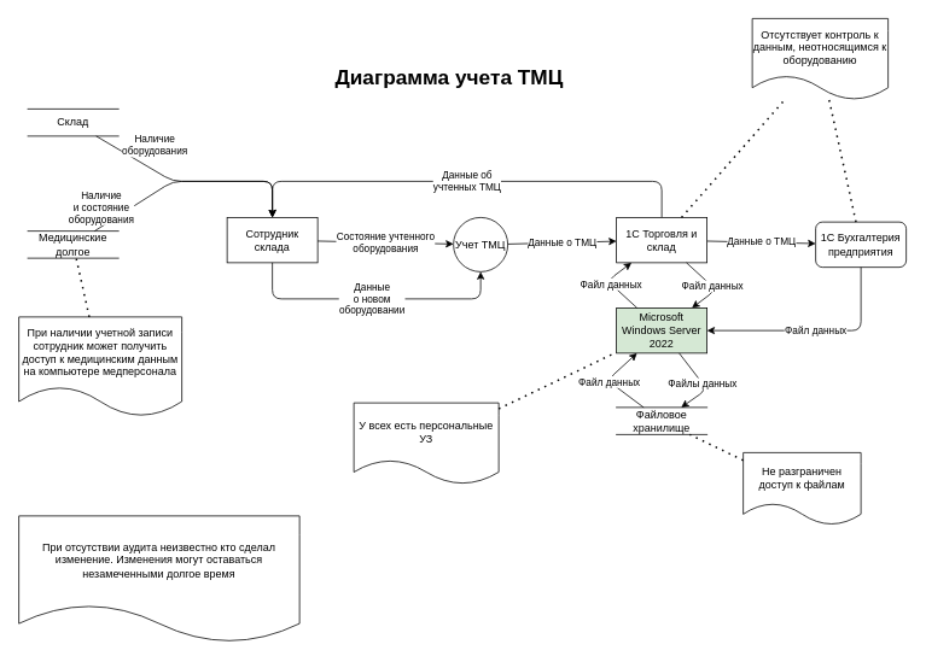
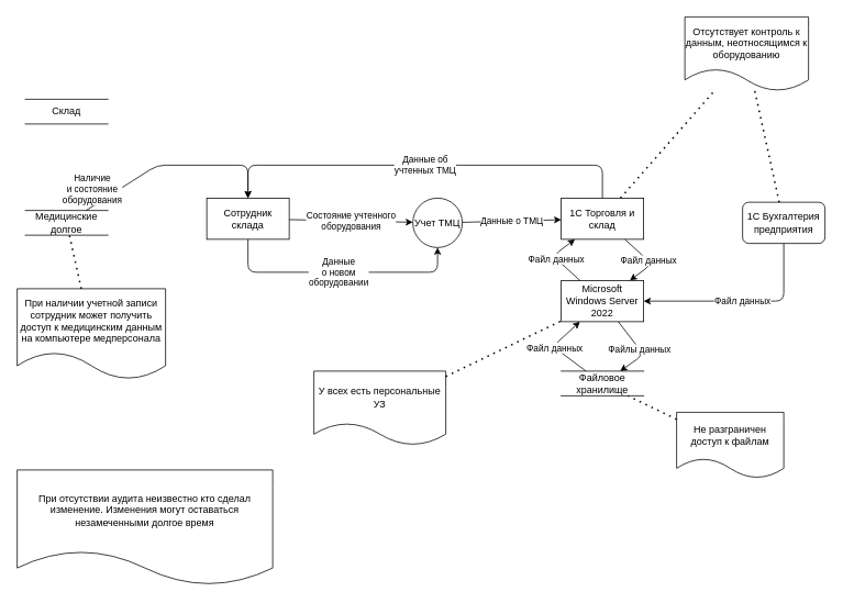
- <mxCell id="3" value="Диаграмма учета ТМЦ" style="text;html=1;align=center;verticalAlign=middle;resizable=0;points=[];autosize=1;strokeColor=none;fillColor=none;fontStyle=1;fontSize=23;" parent="1" vertex="1"><mxGeometry x="365" y="65" width="260" height="40" as="geometry" /></mxCell>
- <mxCell id="18" value="Наличие&lt;div&gt;оборудования&lt;/div&gt;" style="endArrow=classic;html=1;" parent="1" source="17" target="4" edge="1"><mxGeometry x="-0.511" y="24" width="50" height="50" relative="1" as="geometry"><mxPoint x="220" y="460" as="sourcePoint" /><mxPoint x="270" y="410" as="targetPoint" /><Array as="points"><mxPoint x="190" y="200" /><mxPoint x="300" y="200" /></Array><mxPoint as="offset" /></mxGeometry></mxCell>
- <mxCell id="9" value="Данные о ТМЦ" style="endArrow=classic;html=1;" parent="1" source="10" target="14" edge="1"><mxGeometry width="50" height="50" relative="1" as="geometry"><mxPoint x="330" y="460" as="sourcePoint" /><mxPoint x="380" y="410" as="targetPoint" /></mxGeometry></mxCell>
- <mxCell id="12" value="Microsoft Windows Server 2022" style="html=1;dashed=0;whiteSpace=wrap;fillColor=#d5e8d4;" parent="1" vertex="1"><mxGeometry x="680" y="340" width="100" height="50" as="geometry" /></mxCell>
+ <mxCell id="12" value="Microsoft Windows Server 2022" style="html=1;dashed=0;whiteSpace=wrap;" parent="1" vertex="1"><mxGeometry x="680" y="340" width="100" height="50" as="geometry" /></mxCell>
- <mxCell id="30" value="У всех есть персональные УЗ" style="shape=document;whiteSpace=wrap;html=1;boundedLbl=1;dashed=0;flipH=1;" parent="1" vertex="1"><mxGeometry x="390" y="445" width="160" height="90" as="geometry" /></mxCell>
+ <mxCell id="30" value="У всех есть персональные УЗ" style="shape=document;whiteSpace=wrap;html=1;boundedLbl=1;dashed=0;flipH=1;" parent="1" vertex="1"><mxGeometry x="380" y="450" width="160" height="90" as="geometry" /></mxCell>
